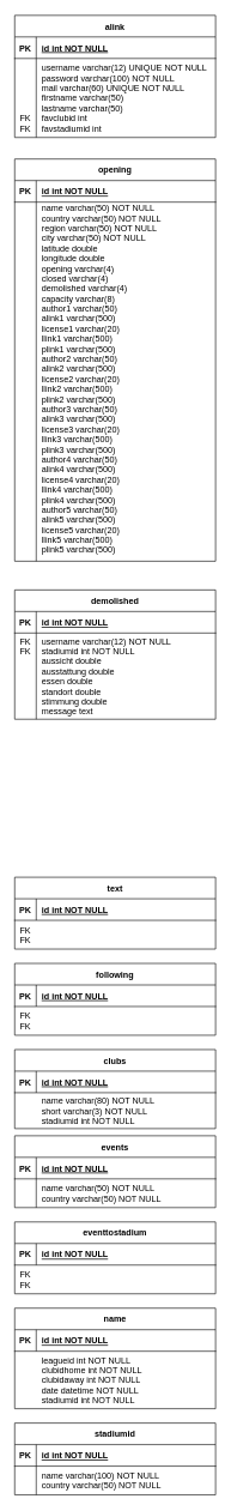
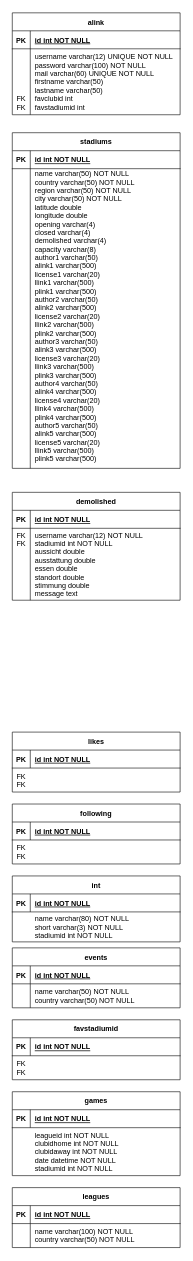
- <mxCell id="9" value="opening" style="shape=table;startSize=30;container=1;collapsible=1;childLayout=tableLayout;fixedRows=1;rowLines=0;fontStyle=1;align=center;resizeLast=1;" vertex="1" parent="1"><mxGeometry x="20" y="220" width="280" height="560" as="geometry" /></mxCell>
+ <mxCell id="9" value="stadiums" style="shape=table;startSize=30;container=1;collapsible=1;childLayout=tableLayout;fixedRows=1;rowLines=0;fontStyle=1;align=center;resizeLast=1;" vertex="1" parent="1"><mxGeometry x="20" y="220" width="280" height="560" as="geometry" /></mxCell>
- <mxCell id="23" value="text" style="shape=table;startSize=30;container=1;collapsible=1;childLayout=tableLayout;fixedRows=1;rowLines=0;fontStyle=1;align=center;resizeLast=1;" vertex="1" parent="1"><mxGeometry x="20" y="1220" width="280" height="100" as="geometry" /></mxCell>
+ <mxCell id="23" value="likes" style="shape=table;startSize=30;container=1;collapsible=1;childLayout=tableLayout;fixedRows=1;rowLines=0;fontStyle=1;align=center;resizeLast=1;" vertex="1" parent="1"><mxGeometry x="20" y="1220" width="280" height="100" as="geometry" /></mxCell>
- <mxCell id="35" value="clubs" style="shape=table;startSize=30;container=1;collapsible=1;childLayout=tableLayout;fixedRows=1;rowLines=0;fontStyle=1;align=center;resizeLast=1;" vertex="1" parent="1"><mxGeometry x="20" y="1460" width="280" height="110" as="geometry" /></mxCell>
+ <mxCell id="35" value="int" style="shape=table;startSize=30;container=1;collapsible=1;childLayout=tableLayout;fixedRows=1;rowLines=0;fontStyle=1;align=center;resizeLast=1;" vertex="1" parent="1"><mxGeometry x="20" y="1460" width="280" height="110" as="geometry" /></mxCell>
- <mxCell id="48" value="eventtostadium" style="shape=table;startSize=30;container=1;collapsible=1;childLayout=tableLayout;fixedRows=1;rowLines=0;fontStyle=1;align=center;resizeLast=1;" vertex="1" parent="1"><mxGeometry x="20" y="1700" width="280" height="100" as="geometry" /></mxCell>
+ <mxCell id="48" value="favstadiumid" style="shape=table;startSize=30;container=1;collapsible=1;childLayout=tableLayout;fixedRows=1;rowLines=0;fontStyle=1;align=center;resizeLast=1;" vertex="1" parent="1"><mxGeometry x="20" y="1700" width="280" height="100" as="geometry" /></mxCell>
- <mxCell id="54" value="name" style="shape=table;startSize=30;container=1;collapsible=1;childLayout=tableLayout;fixedRows=1;rowLines=0;fontStyle=1;align=center;resizeLast=1;" vertex="1" parent="1"><mxGeometry x="20" y="1820" width="280" height="140" as="geometry" /></mxCell>
+ <mxCell id="54" value="games" style="shape=table;startSize=30;container=1;collapsible=1;childLayout=tableLayout;fixedRows=1;rowLines=0;fontStyle=1;align=center;resizeLast=1;" vertex="1" parent="1"><mxGeometry x="20" y="1820" width="280" height="140" as="geometry" /></mxCell>
- <mxCell id="60" value="stadiumid" style="shape=table;startSize=30;container=1;collapsible=1;childLayout=tableLayout;fixedRows=1;rowLines=0;fontStyle=1;align=center;resizeLast=1;" vertex="1" parent="1"><mxGeometry x="20" y="1980" width="280" height="100" as="geometry" /></mxCell>
+ <mxCell id="60" value="leagues" style="shape=table;startSize=30;container=1;collapsible=1;childLayout=tableLayout;fixedRows=1;rowLines=0;fontStyle=1;align=center;resizeLast=1;" vertex="1" parent="1"><mxGeometry x="20" y="1980" width="280" height="100" as="geometry" /></mxCell>
